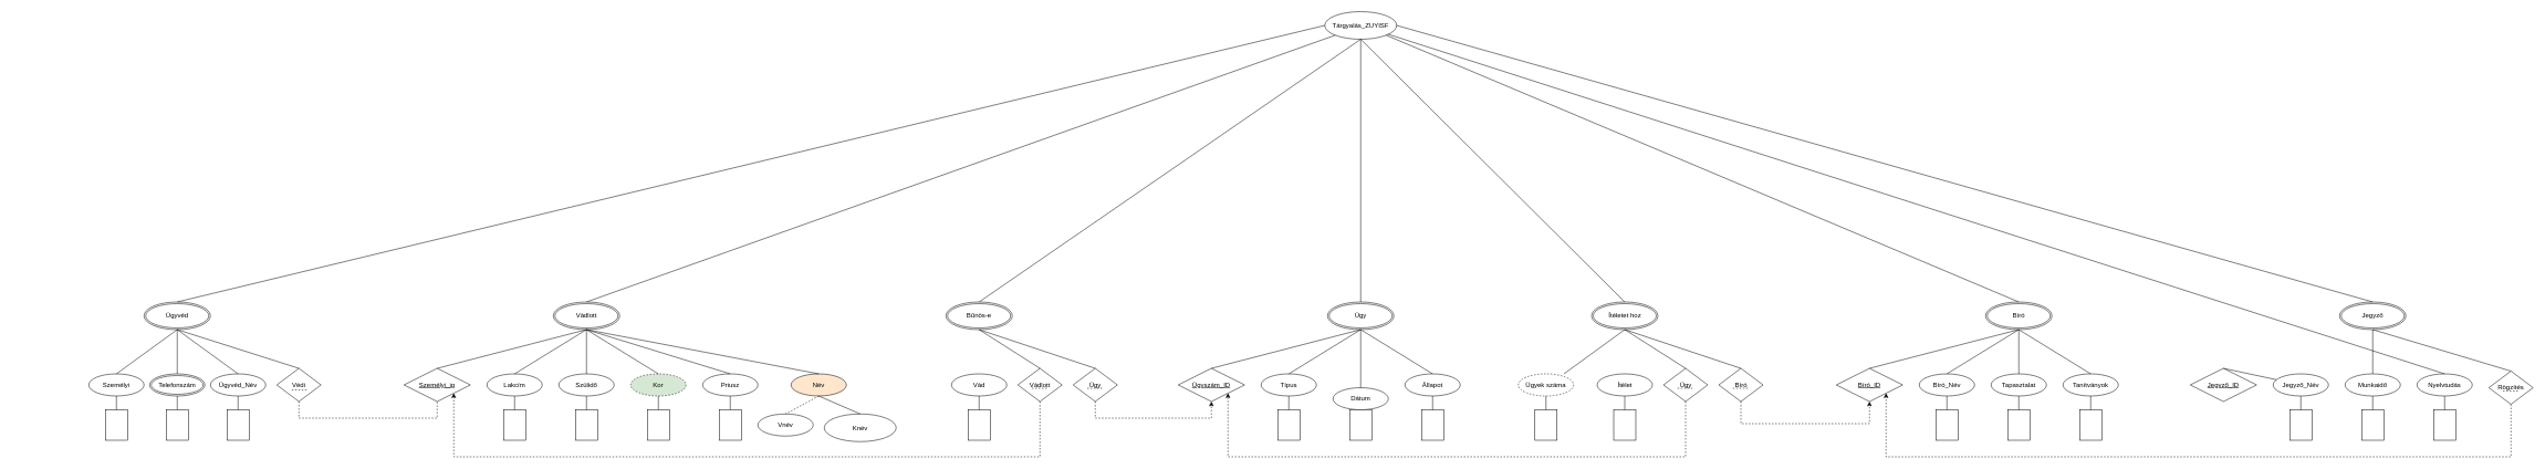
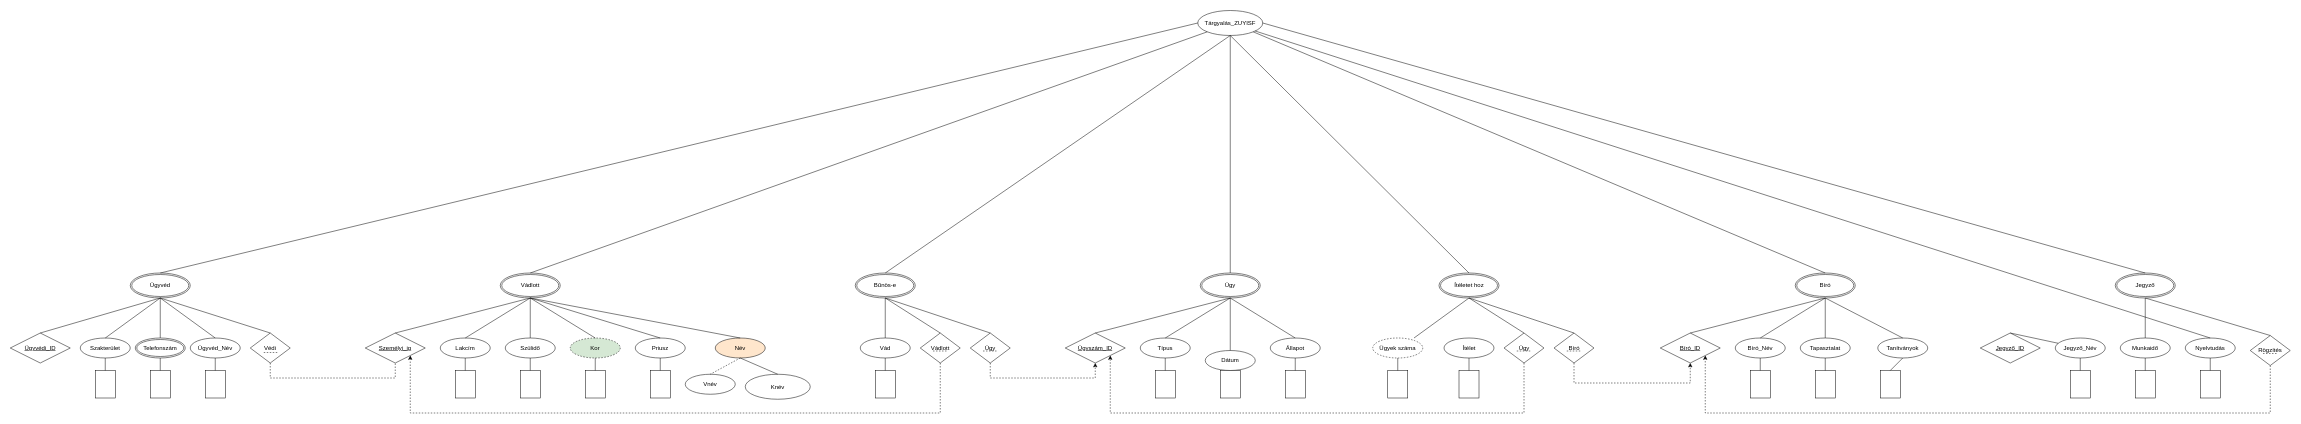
+ <mxCell id="39" value="" style="endArrow=none;html=1;rounded=0;exitX=0.5;exitY=0;exitDx=0;exitDy=0;entryX=0.5;entryY=1;entryDx=0;entryDy=0;" edge="1" parent="1" source="3" target="2"><mxGeometry relative="1" as="geometry"><mxPoint x="230" y="695" as="sourcePoint" /><mxPoint x="390" y="695" as="targetPoint" /></mxGeometry></mxCell>
+ <mxCell id="72" value="" style="endArrow=none;html=1;rounded=0;exitX=0.5;exitY=1;exitDx=0;exitDy=0;entryX=0.5;entryY=0;entryDx=0;entryDy=0;" edge="1" parent="1" source="21" target="22"><mxGeometry relative="1" as="geometry"><mxPoint x="1530" y="665" as="sourcePoint" /><mxPoint x="1590" y="715" as="targetPoint" /></mxGeometry></mxCell>
+ <mxCell id="3" value="Ügyvédi_ID" style="shape=rhombus;perimeter=rhombusPerimeter;whiteSpace=wrap;html=1;align=center;fontStyle=4" vertex="1" parent="1"><mxGeometry x="20" y="665" width="120" height="60" as="geometry" /></mxCell>
- <mxCell id="4" value="Személyi" style="ellipse;whiteSpace=wrap;html=1;align=center;" vertex="1" parent="1"><mxGeometry x="160" y="675" width="100" height="40" as="geometry" /></mxCell>
+ <mxCell id="4" value="Szakterület" style="ellipse;whiteSpace=wrap;html=1;align=center;" vertex="1" parent="1"><mxGeometry x="160" y="675" width="100" height="40" as="geometry" /></mxCell>
- <mxCell id="29" value="Tanítványok" style="ellipse;whiteSpace=wrap;html=1;align=center;" vertex="1" parent="1"><mxGeometry x="3730" y="675" width="100" height="40" as="geometry" /></mxCell>
+ <mxCell id="29" value="Tanítványok" style="ellipse;whiteSpace=wrap;html=1;align=center;" vertex="1" parent="1"><mxGeometry x="3755" y="675" width="100" height="40" as="geometry" /></mxCell>
